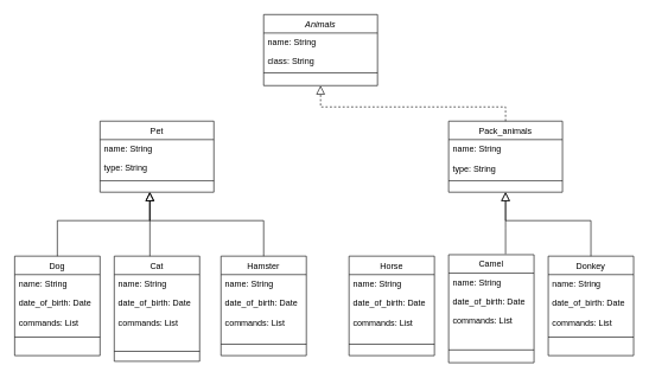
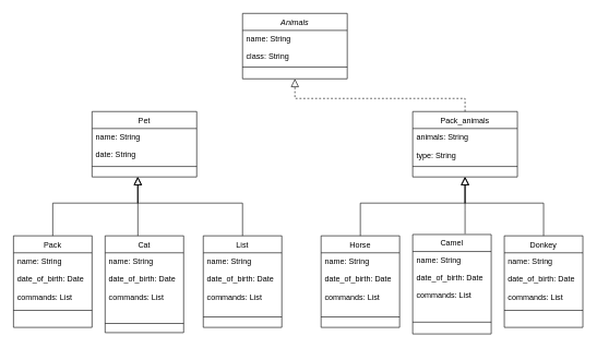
- <mxCell id="11" value="name: String&#10;&#10;type: String" style="text;align=left;verticalAlign=top;spacingLeft=4;spacingRight=4;overflow=hidden;rotatable=0;points=[[0,0.5],[1,0.5]];portConstraint=eastwest;" parent="10" vertex="1"><mxGeometry y="26" width="160" height="54" as="geometry" /></mxCell>
+ <mxCell id="11" value="animals: String&#10;&#10;type: String" style="text;align=left;verticalAlign=top;spacingLeft=4;spacingRight=4;overflow=hidden;rotatable=0;points=[[0,0.5],[1,0.5]];portConstraint=eastwest;" parent="10" vertex="1"><mxGeometry y="26" width="160" height="54" as="geometry" /></mxCell>
- <mxCell id="8" value="type: String" style="text;align=left;verticalAlign=top;spacingLeft=4;spacingRight=4;overflow=hidden;rotatable=0;points=[[0,0.5],[1,0.5]];portConstraint=eastwest;rounded=0;shadow=0;html=0;" parent="6" vertex="1"><mxGeometry y="52" width="160" height="28" as="geometry" /></mxCell>
+ <mxCell id="8" value="date: String" style="text;align=left;verticalAlign=top;spacingLeft=4;spacingRight=4;overflow=hidden;rotatable=0;points=[[0,0.5],[1,0.5]];portConstraint=eastwest;rounded=0;shadow=0;html=0;" parent="6" vertex="1"><mxGeometry y="52" width="160" height="28" as="geometry" /></mxCell>
+ <mxCell id="41" value="" style="endArrow=block;endSize=10;endFill=0;shadow=0;strokeWidth=1;rounded=0;edgeStyle=elbowEdgeStyle;elbow=vertical;exitX=0.5;exitY=0;exitDx=0;exitDy=0;entryX=0.5;entryY=1;entryDx=0;entryDy=0;" parent="1" source="26" target="10" edge="1"><mxGeometry width="160" relative="1" as="geometry"><mxPoint y="370" as="sourcePoint" x="90" /><mxPoint x="710" y="280" as="targetPoint" /><Array as="points"><mxPoint x="530" y="310" /><mxPoint x="480" y="210" /><mxPoint x="480" y="260" /><mxPoint x="320" y="260" /><mxPoint x="370" y="259" /></Array></mxGeometry></mxCell>
- <mxCell id="14" value="Dog" style="swimlane;fontStyle=0;align=center;verticalAlign=top;childLayout=stackLayout;horizontal=1;startSize=26;horizontalStack=0;resizeParent=1;resizeLast=0;collapsible=1;marginBottom=0;rounded=0;shadow=0;strokeWidth=1;" parent="1" vertex="1"><mxGeometry x="20" y="360" width="120" height="140" as="geometry"><mxRectangle x="130" y="380" width="160" height="26" as="alternateBounds" /></mxGeometry></mxCell>
+ <mxCell id="14" value="Pack" style="swimlane;fontStyle=0;align=center;verticalAlign=top;childLayout=stackLayout;horizontal=1;startSize=26;horizontalStack=0;resizeParent=1;resizeLast=0;collapsible=1;marginBottom=0;rounded=0;shadow=0;strokeWidth=1;" parent="1" vertex="1"><mxGeometry x="20" y="360" width="120" height="140" as="geometry"><mxRectangle x="130" y="380" width="160" height="26" as="alternateBounds" /></mxGeometry></mxCell>
- <mxCell id="22" value="Hamster" style="swimlane;fontStyle=0;align=center;verticalAlign=top;childLayout=stackLayout;horizontal=1;startSize=26;horizontalStack=0;resizeParent=1;resizeLast=0;collapsible=1;marginBottom=0;rounded=0;shadow=0;strokeWidth=1;" parent="1" vertex="1"><mxGeometry x="310" y="360" width="120" height="140" as="geometry"><mxRectangle x="130" y="380" width="160" height="26" as="alternateBounds" /></mxGeometry></mxCell>
+ <mxCell id="22" value="List" style="swimlane;fontStyle=0;align=center;verticalAlign=top;childLayout=stackLayout;horizontal=1;startSize=26;horizontalStack=0;resizeParent=1;resizeLast=0;collapsible=1;marginBottom=0;rounded=0;shadow=0;strokeWidth=1;" parent="1" vertex="1"><mxGeometry x="310" y="360" width="120" height="140" as="geometry"><mxRectangle x="130" y="380" width="160" height="26" as="alternateBounds" /></mxGeometry></mxCell>
